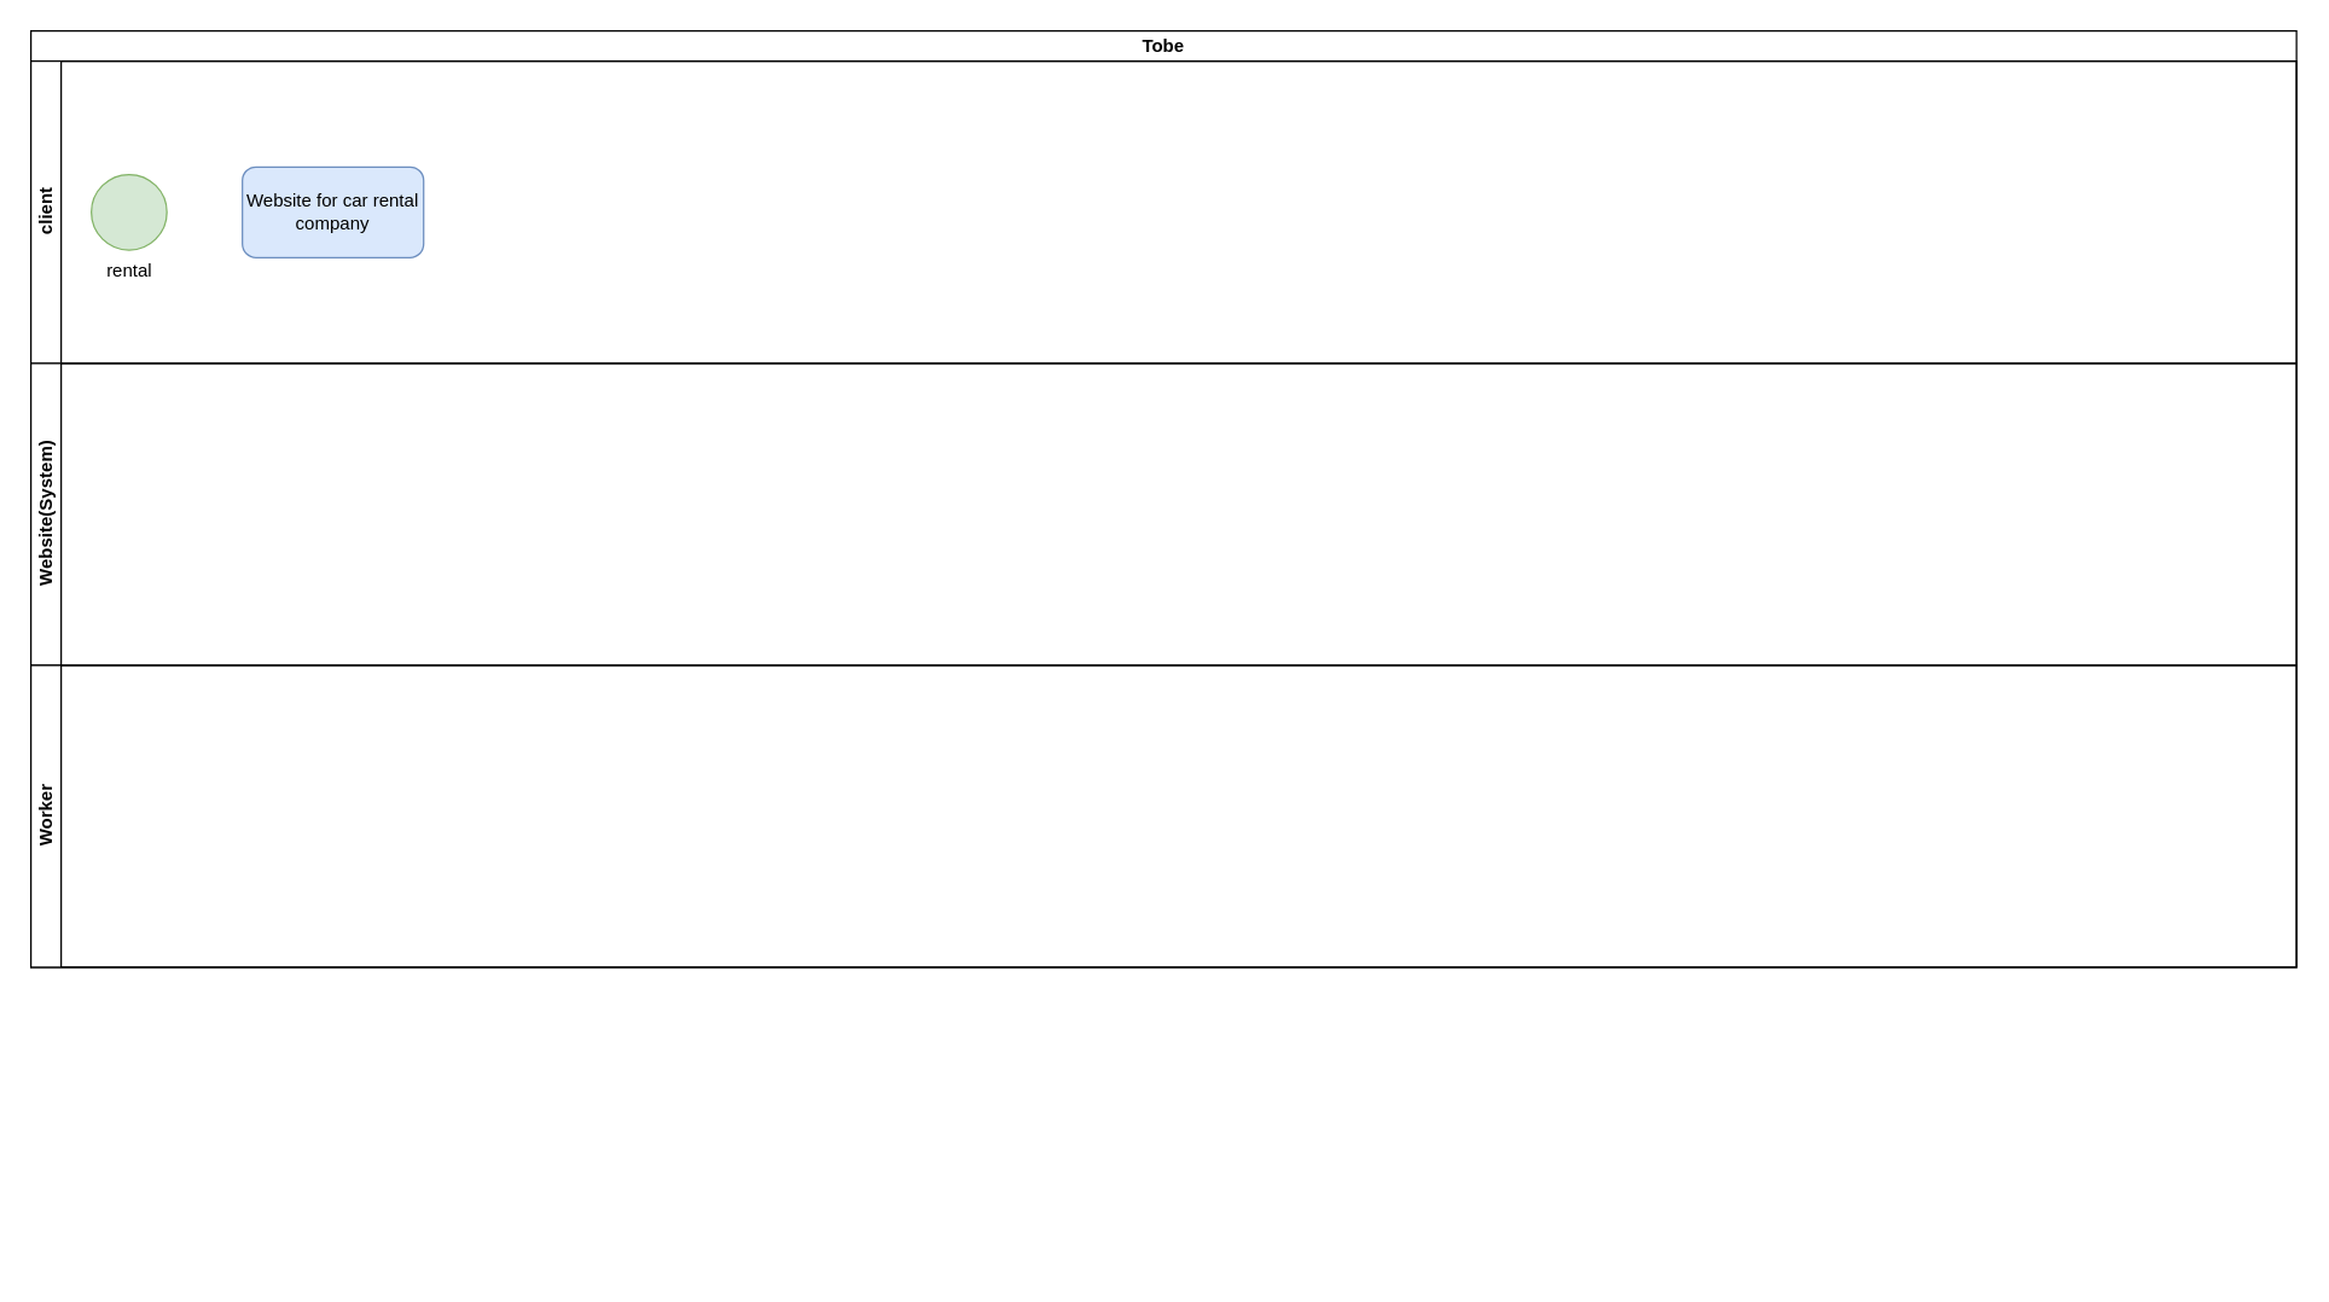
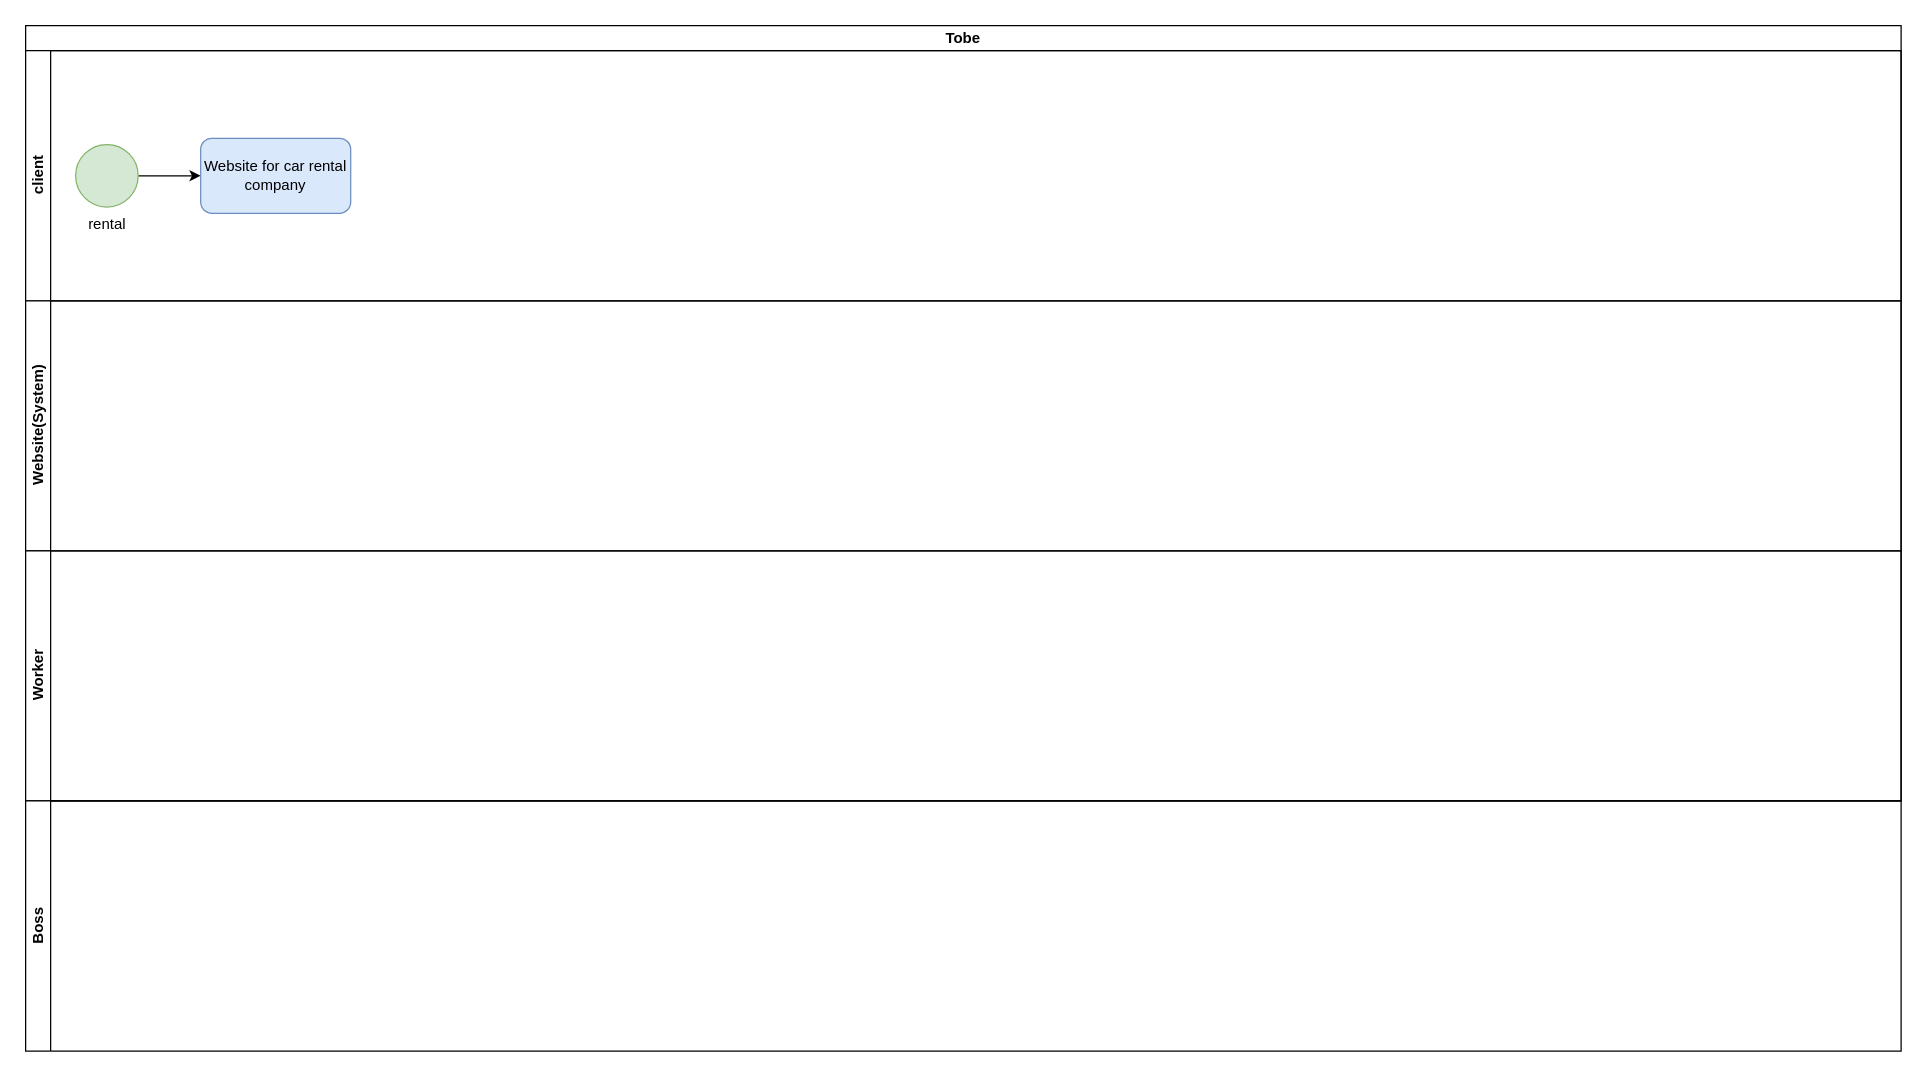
+ <mxCell id="4" style="edgeStyle=orthogonalEdgeStyle;rounded=0;orthogonalLoop=1;jettySize=auto;html=1;entryX=0;entryY=0.5;entryDx=0;entryDy=0;" edge="1" parent="3" source="5" target="6"><mxGeometry relative="1" as="geometry" /></mxCell>
+ <mxCell id="9" value="Boss" style="swimlane;startSize=20;horizontal=0;html=1;whiteSpace=wrap;" vertex="1" parent="8"><mxGeometry y="200" width="1500" height="200" as="geometry" /></mxCell>
